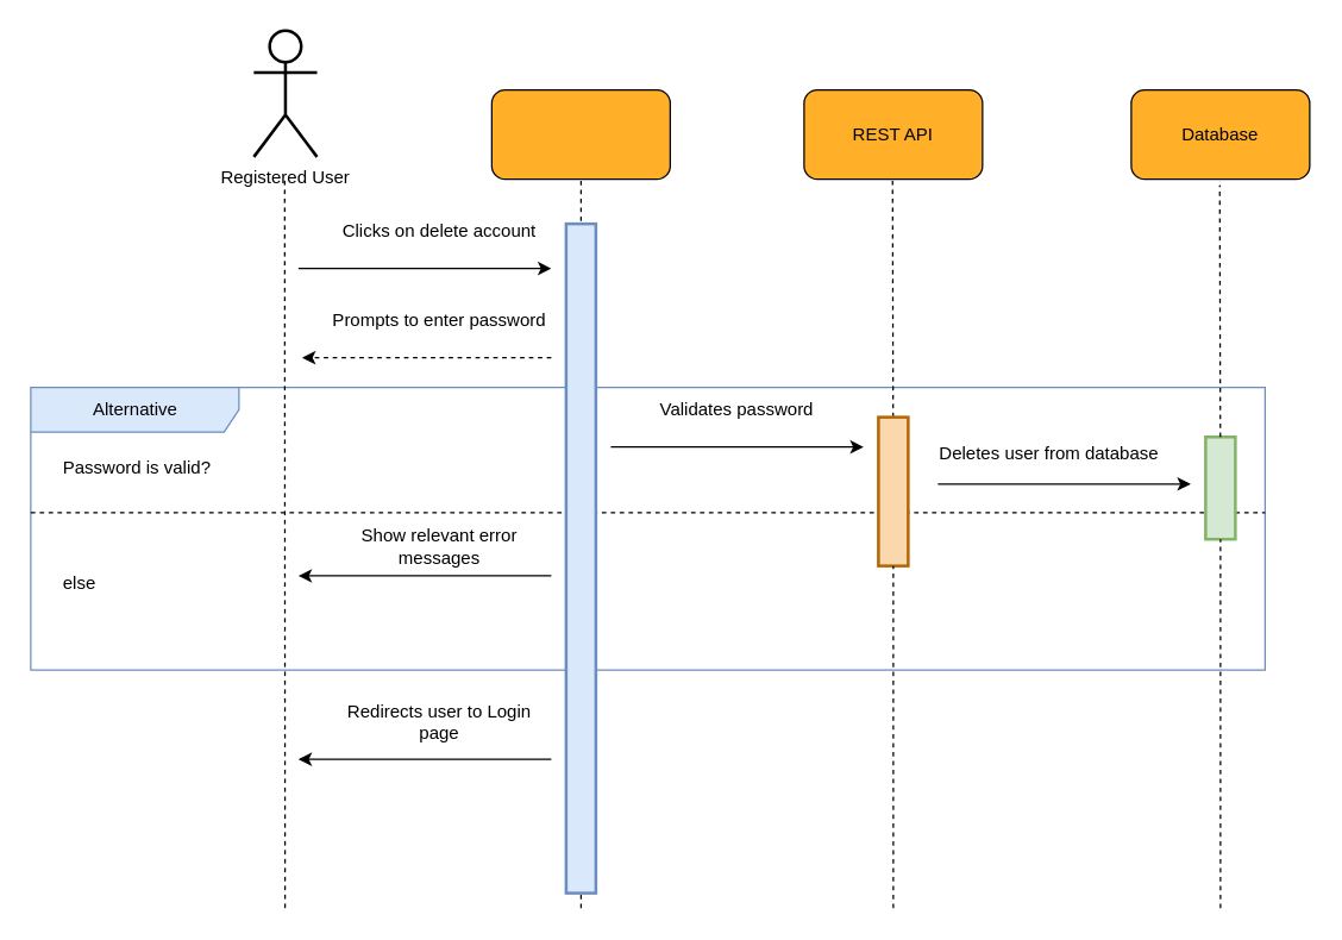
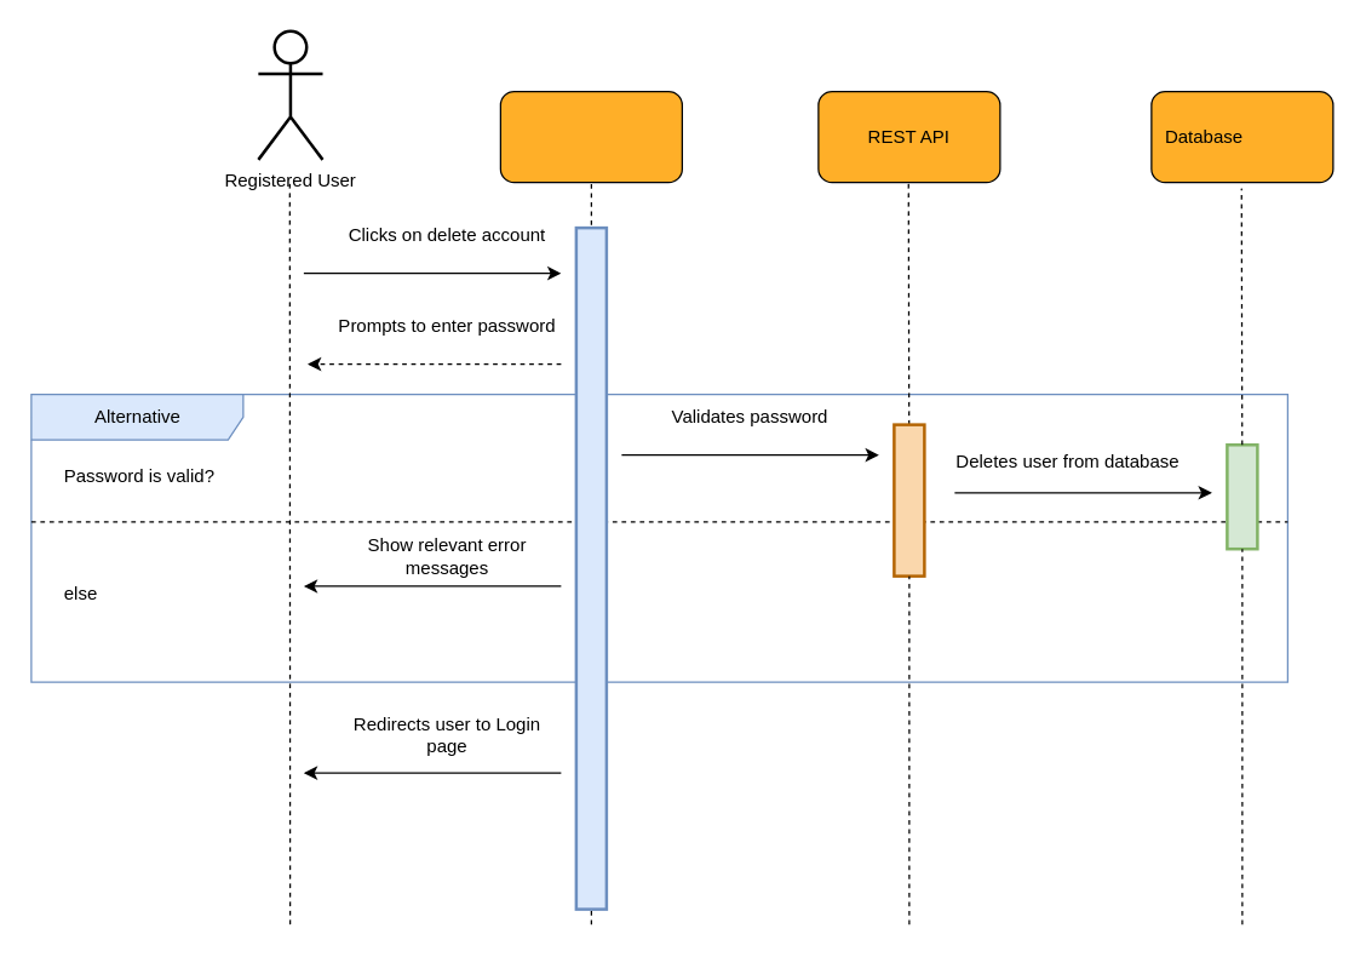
- <mxCell id="28" value="&lt;font style=&quot;font-size: 12px&quot;&gt;Database&lt;/font&gt;" style="text;html=1;strokeColor=none;fillColor=none;align=center;verticalAlign=middle;whiteSpace=wrap;rounded=0;fontSize=12;" vertex="1" parent="26"><mxGeometry x="30" y="15" width="60" height="30" as="geometry" /></mxCell>
+ <mxCell id="28" value="&lt;font style=&quot;font-size: 12px&quot;&gt;Database&lt;/font&gt;" style="text;html=1;strokeColor=none;fillColor=none;align=center;verticalAlign=middle;whiteSpace=wrap;rounded=0;fontSize=12;" vertex="1" parent="26"><mxGeometry x="5" y="15" width="60" height="30" as="geometry" /></mxCell>
